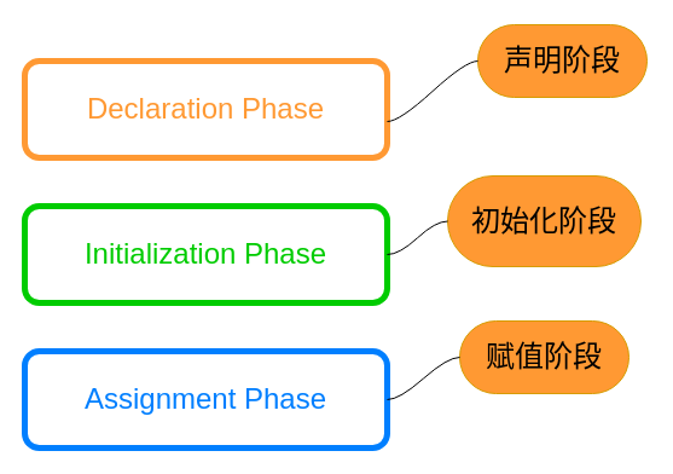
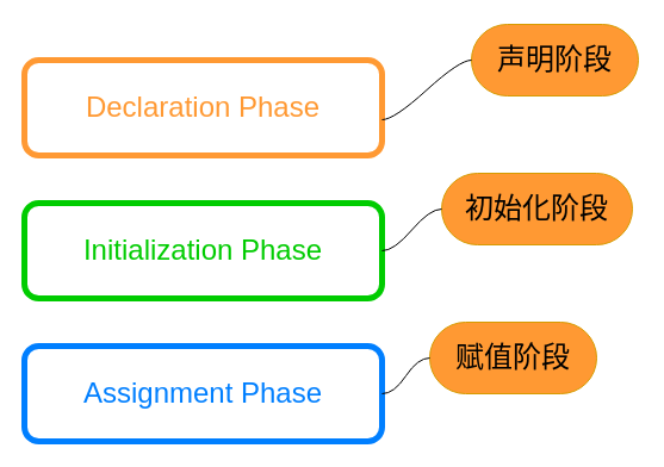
- <mxCell id="7" value="&lt;font style=&quot;font-size: 24px&quot;&gt;初始化阶段&lt;/font&gt;" style="whiteSpace=wrap;html=1;rounded=1;arcSize=50;align=center;verticalAlign=middle;strokeWidth=1;autosize=1;spacing=4;treeFolding=1;treeMoving=1;newEdgeStyle={&quot;edgeStyle&quot;:&quot;entityRelationEdgeStyle&quot;,&quot;startArrow&quot;:&quot;none&quot;,&quot;endArrow&quot;:&quot;none&quot;,&quot;segment&quot;:10,&quot;curved&quot;:1};fillColor=#FF9933;strokeColor=#d79b00;" parent="1" vertex="1"><mxGeometry x="370" y="145" width="160" height="75" as="geometry" /></mxCell>
+ <mxCell id="7" value="&lt;font style=&quot;font-size: 24px&quot;&gt;初始化阶段&lt;/font&gt;" style="whiteSpace=wrap;html=1;rounded=1;arcSize=50;align=center;verticalAlign=middle;strokeWidth=1;autosize=1;spacing=4;treeFolding=1;treeMoving=1;newEdgeStyle={&quot;edgeStyle&quot;:&quot;entityRelationEdgeStyle&quot;,&quot;startArrow&quot;:&quot;none&quot;,&quot;endArrow&quot;:&quot;none&quot;,&quot;segment&quot;:10,&quot;curved&quot;:1};fillColor=#FF9933;strokeColor=#d79b00;" parent="1" vertex="1"><mxGeometry x="370" y="145" width="160" height="60" as="geometry" /></mxCell>
- <mxCell id="9" value="&lt;font style=&quot;font-size: 24px&quot;&gt;赋值阶段&lt;/font&gt;" style="whiteSpace=wrap;html=1;rounded=1;arcSize=50;align=center;verticalAlign=middle;strokeWidth=1;autosize=1;spacing=4;treeFolding=1;treeMoving=1;newEdgeStyle={&quot;edgeStyle&quot;:&quot;entityRelationEdgeStyle&quot;,&quot;startArrow&quot;:&quot;none&quot;,&quot;endArrow&quot;:&quot;none&quot;,&quot;segment&quot;:10,&quot;curved&quot;:1};fillColor=#FF9933;strokeColor=#d79b00;" parent="1" vertex="1"><mxGeometry x="380" y="265" width="140" height="60" as="geometry" /></mxCell>
+ <mxCell id="9" value="&lt;font style=&quot;font-size: 24px&quot;&gt;赋值阶段&lt;/font&gt;" style="whiteSpace=wrap;html=1;rounded=1;arcSize=50;align=center;verticalAlign=middle;strokeWidth=1;autosize=1;spacing=4;treeFolding=1;treeMoving=1;newEdgeStyle={&quot;edgeStyle&quot;:&quot;entityRelationEdgeStyle&quot;,&quot;startArrow&quot;:&quot;none&quot;,&quot;endArrow&quot;:&quot;none&quot;,&quot;segment&quot;:10,&quot;curved&quot;:1};fillColor=#FF9933;strokeColor=#d79b00;" parent="1" vertex="1"><mxGeometry x="360" y="270" width="140" height="60" as="geometry" /></mxCell>
